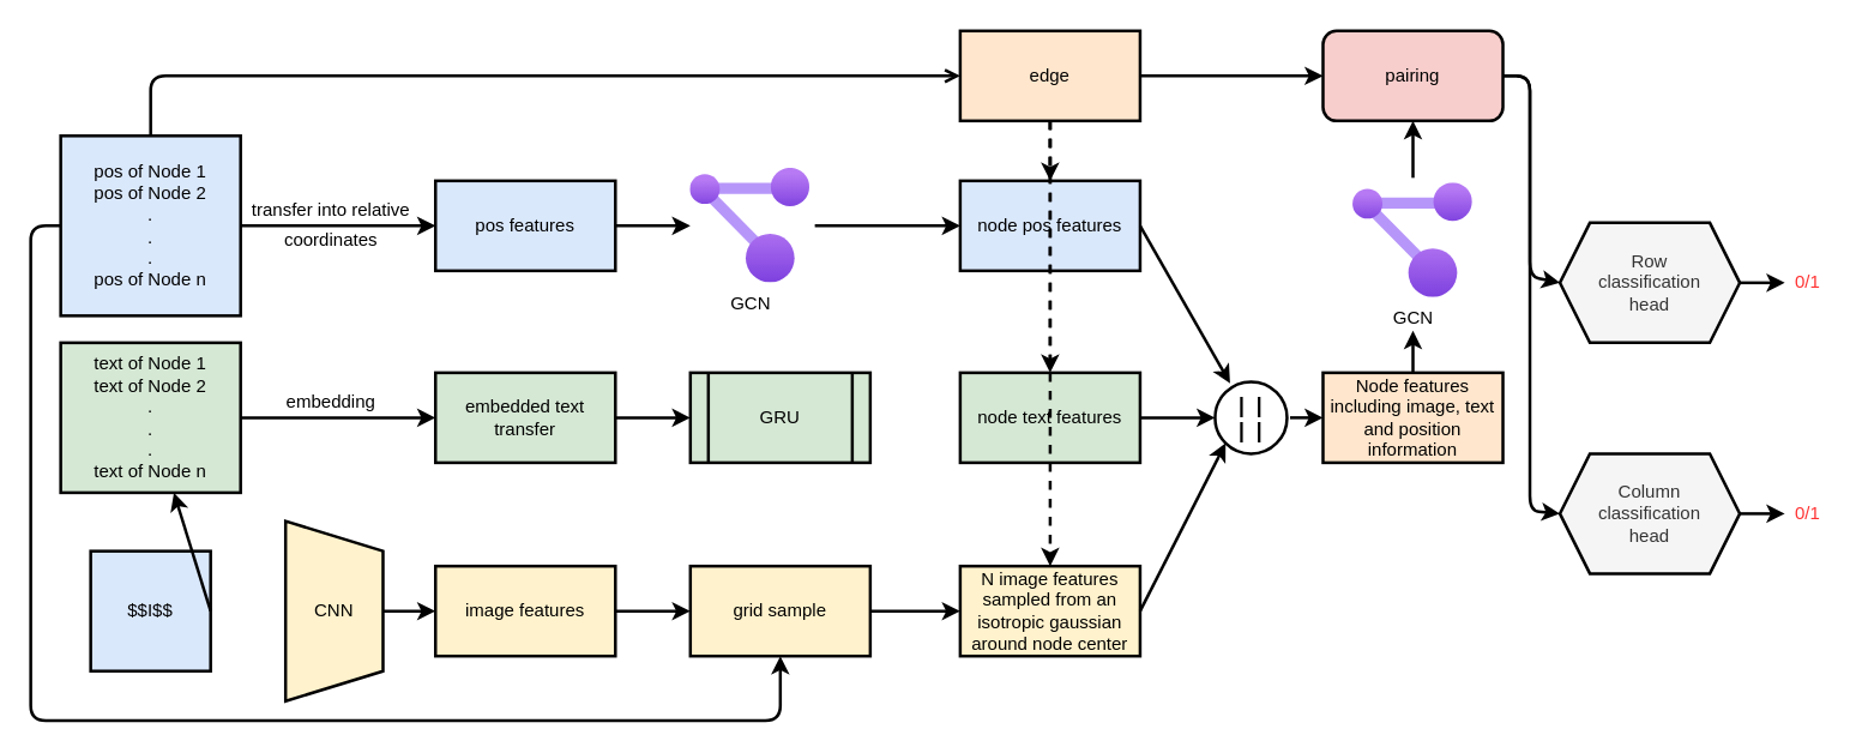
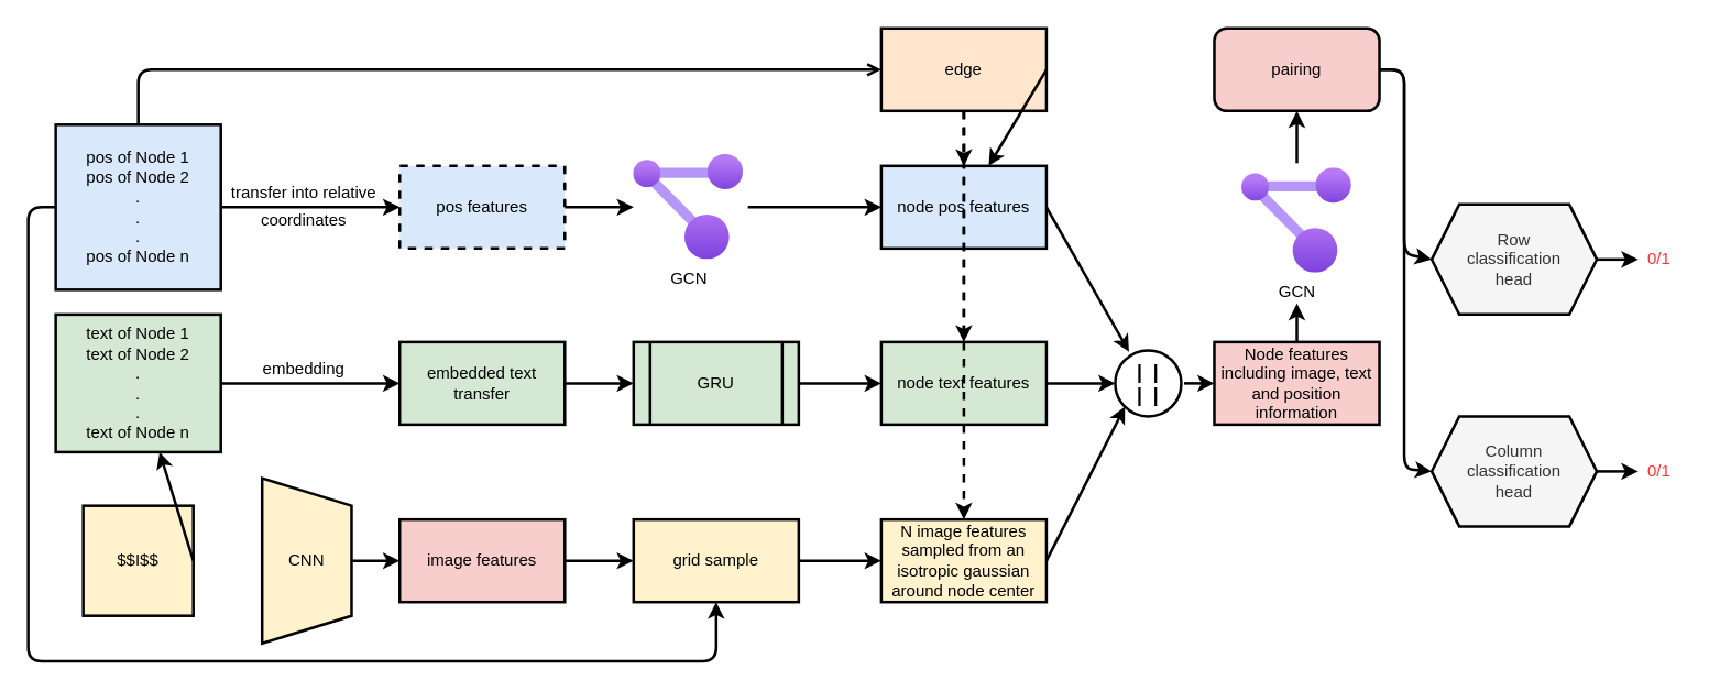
- <mxCell id="41" value="" style="endArrow=classic;html=1;strokeWidth=2;exitX=1;exitY=0.5;exitDx=0;exitDy=0;entryX=0;entryY=0.5;entryDx=0;entryDy=0;" parent="1" source="29" target="40" edge="1"><mxGeometry width="50" height="50" relative="1" as="geometry"><mxPoint x="480" y="320" as="sourcePoint" /><mxPoint x="530" y="270" as="targetPoint" /></mxGeometry></mxCell>
+ <mxCell id="41" value="" style="endArrow=classic;html=1;strokeWidth=2;exitX=1;exitY=0.5;exitDx=0;exitDy=0;" parent="1" source="29" target="27" edge="1"><mxGeometry width="50" height="50" relative="1" as="geometry"><mxPoint x="480" y="320" as="sourcePoint" /><mxPoint x="530" y="270" as="targetPoint" /></mxGeometry></mxCell>
- <mxCell id="13" value="pos features" style="rounded=0;whiteSpace=wrap;html=1;strokeWidth=2;fillColor=#dae8fc;" parent="1" vertex="1"><mxGeometry x="290" y="120" width="120" height="60" as="geometry" /></mxCell>
+ <mxCell id="13" value="pos features" style="rounded=0;whiteSpace=wrap;html=1;strokeWidth=2;fillColor=#dae8fc;dashed=1;" parent="1" vertex="1"><mxGeometry x="290" y="120" width="120" height="60" as="geometry" /></mxCell>
+ <mxCell id="25" value="" style="endArrow=classic;html=1;strokeWidth=2;exitX=1;exitY=0.5;exitDx=0;exitDy=0;entryX=0;entryY=0.5;entryDx=0;entryDy=0;" parent="1" source="23" target="17" edge="1"><mxGeometry width="50" height="50" relative="1" as="geometry"><mxPoint x="480" y="298" as="sourcePoint" /><mxPoint x="530" y="248" as="targetPoint" /></mxGeometry></mxCell>
- <mxCell id="38" value="Node features including image, text and position information" style="rounded=0;whiteSpace=wrap;html=1;strokeWidth=2;fillColor=#ffe6cc;" parent="1" vertex="1"><mxGeometry x="882" y="248" width="120" height="60" as="geometry" /></mxCell>
+ <mxCell id="38" value="Node features including image, text and position information" style="rounded=0;whiteSpace=wrap;html=1;strokeWidth=2;fillColor=#f8cecc;" parent="1" vertex="1"><mxGeometry x="882" y="248" width="120" height="60" as="geometry" /></mxCell>
- <mxCell id="4" value="$$I$$" style="whiteSpace=wrap;html=1;aspect=fixed;strokeWidth=2;fillColor=#dae8fc;" parent="1" vertex="1"><mxGeometry x="60" y="367" width="80" height="80" as="geometry" /></mxCell>
+ <mxCell id="4" value="$$I$$" style="whiteSpace=wrap;html=1;aspect=fixed;strokeWidth=2;fillColor=#fff2cc;" parent="1" vertex="1"><mxGeometry x="60" y="367" width="80" height="80" as="geometry" /></mxCell>
- <mxCell id="15" value="image features" style="rounded=0;whiteSpace=wrap;html=1;strokeWidth=2;fillColor=#fff2cc;" parent="1" vertex="1"><mxGeometry x="290" y="377" width="120" height="60" as="geometry" /></mxCell>
+ <mxCell id="15" value="image features" style="rounded=0;whiteSpace=wrap;html=1;strokeWidth=2;fillColor=#f8cecc;" parent="1" vertex="1"><mxGeometry x="290" y="377" width="120" height="60" as="geometry" /></mxCell>
